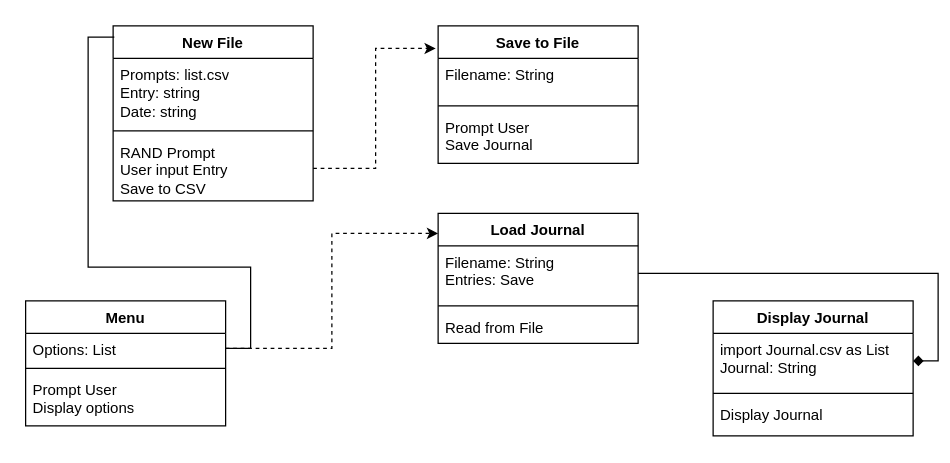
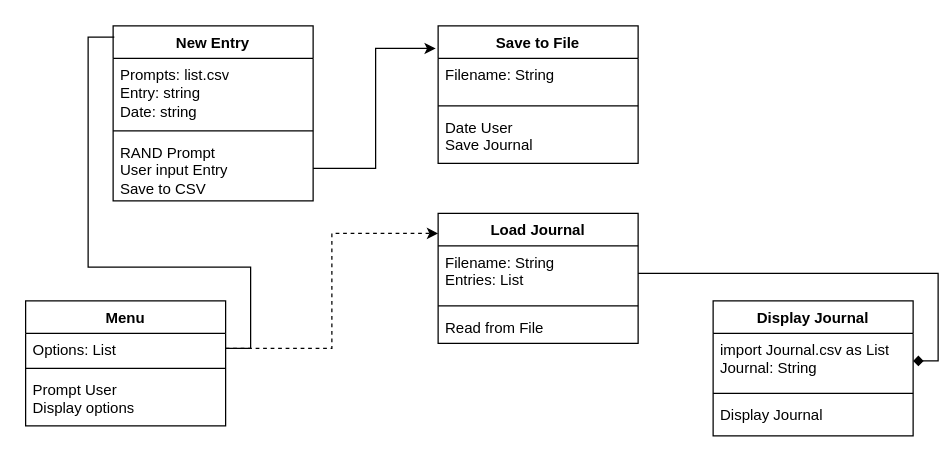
- <mxCell id="2" value="New File" style="swimlane;fontStyle=1;align=center;verticalAlign=top;childLayout=stackLayout;horizontal=1;startSize=26;horizontalStack=0;resizeParent=1;resizeParentMax=0;resizeLast=0;collapsible=1;marginBottom=0;whiteSpace=wrap;html=1;" vertex="1" parent="1"><mxGeometry x="90" y="20" width="160" height="140" as="geometry" /></mxCell>
+ <mxCell id="2" value="New Entry" style="swimlane;fontStyle=1;align=center;verticalAlign=top;childLayout=stackLayout;horizontal=1;startSize=26;horizontalStack=0;resizeParent=1;resizeParentMax=0;resizeLast=0;collapsible=1;marginBottom=0;whiteSpace=wrap;html=1;" vertex="1" parent="1"><mxGeometry x="90" y="20" width="160" height="140" as="geometry" /></mxCell>
- <mxCell id="23" style="edgeStyle=orthogonalEdgeStyle;rounded=0;orthogonalLoop=1;jettySize=auto;html=1;exitX=1;exitY=0.5;exitDx=0;exitDy=0;entryX=-0.012;entryY=0.164;entryDx=0;entryDy=0;entryPerimeter=0;dashed=1;" edge="1" parent="1" source="5" target="6"><mxGeometry relative="1" as="geometry" /></mxCell>
+ <mxCell id="23" style="edgeStyle=orthogonalEdgeStyle;rounded=0;orthogonalLoop=1;jettySize=auto;html=1;exitX=1;exitY=0.5;exitDx=0;exitDy=0;entryX=-0.012;entryY=0.164;entryDx=0;entryDy=0;entryPerimeter=0;" edge="1" parent="1" source="5" target="6"><mxGeometry relative="1" as="geometry" /></mxCell>
- <mxCell id="9" value="Prompt User&lt;br&gt;Save Journal" style="text;strokeColor=none;fillColor=none;align=left;verticalAlign=top;spacingLeft=4;spacingRight=4;overflow=hidden;rotatable=0;points=[[0,0.5],[1,0.5]];portConstraint=eastwest;whiteSpace=wrap;html=1;" vertex="1" parent="6"><mxGeometry y="68" width="160" height="42" as="geometry" /></mxCell>
+ <mxCell id="9" value="Date User&lt;br&gt;Save Journal" style="text;strokeColor=none;fillColor=none;align=left;verticalAlign=top;spacingLeft=4;spacingRight=4;overflow=hidden;rotatable=0;points=[[0,0.5],[1,0.5]];portConstraint=eastwest;whiteSpace=wrap;html=1;" vertex="1" parent="6"><mxGeometry y="68" width="160" height="42" as="geometry" /></mxCell>
- <mxCell id="15" value="Filename: String&lt;br&gt;Entries: Save&lt;br&gt;" style="text;strokeColor=none;fillColor=none;align=left;verticalAlign=top;spacingLeft=4;spacingRight=4;overflow=hidden;rotatable=0;points=[[0,0.5],[1,0.5]];portConstraint=eastwest;whiteSpace=wrap;html=1;" vertex="1" parent="14"><mxGeometry y="26" width="160" height="44" as="geometry" /></mxCell>
+ <mxCell id="15" value="Filename: String&lt;br&gt;Entries: List&lt;br&gt;" style="text;strokeColor=none;fillColor=none;align=left;verticalAlign=top;spacingLeft=4;spacingRight=4;overflow=hidden;rotatable=0;points=[[0,0.5],[1,0.5]];portConstraint=eastwest;whiteSpace=wrap;html=1;" vertex="1" parent="14"><mxGeometry y="26" width="160" height="44" as="geometry" /></mxCell>
